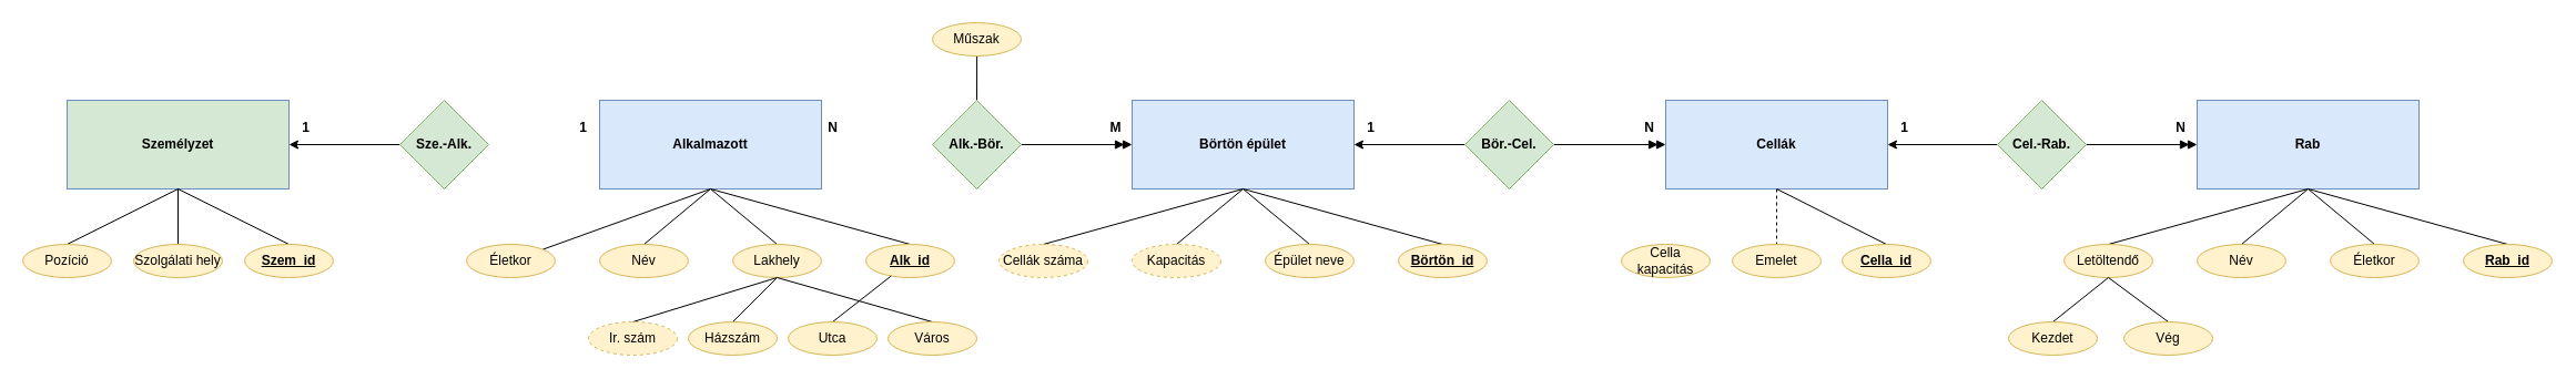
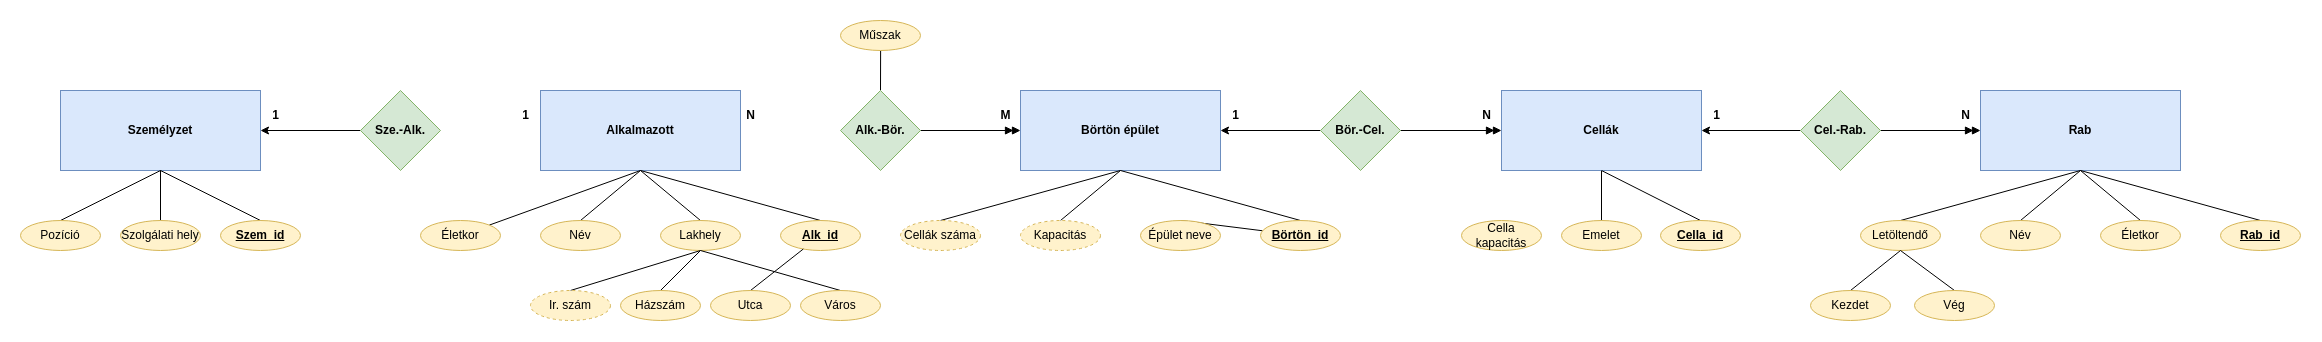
- <mxCell id="61" value="&lt;b&gt;Személyzet&lt;/b&gt;" style="rounded=0;whiteSpace=wrap;html=1;fillColor=#d5e8d4;strokeColor=#6c8ebf;" vertex="1" parent="1"><mxGeometry x="60" y="90" width="200" height="80" as="geometry" /></mxCell>
+ <mxCell id="61" value="&lt;b&gt;Személyzet&lt;/b&gt;" style="rounded=0;whiteSpace=wrap;html=1;fillColor=#dae8fc;strokeColor=#6c8ebf;" vertex="1" parent="1"><mxGeometry x="60" y="90" width="200" height="80" as="geometry" /></mxCell>
- <mxCell id="34" style="edgeStyle=none;rounded=0;orthogonalLoop=1;jettySize=auto;html=1;exitX=0.5;exitY=0;exitDx=0;exitDy=0;entryX=0.5;entryY=1;entryDx=0;entryDy=0;strokeColor=default;endArrow=none;endFill=0;" edge="1" parent="1" source="35" target="19"><mxGeometry relative="1" as="geometry" /></mxCell>
+ <mxCell id="34" style="edgeStyle=none;rounded=0;orthogonalLoop=1;jettySize=auto;html=1;exitX=0.5;exitY=0;exitDx=0;exitDy=0;strokeColor=default;endArrow=none;endFill=0;" edge="1" parent="1" source="35" target="39"><mxGeometry relative="1" as="geometry" /></mxCell>
- <mxCell id="25" style="edgeStyle=none;rounded=0;orthogonalLoop=1;jettySize=auto;html=1;exitX=0.5;exitY=1;exitDx=0;exitDy=0;entryX=0.5;entryY=0;entryDx=0;entryDy=0;strokeColor=default;endArrow=none;endFill=0;dashed=1;" edge="1" parent="1" source="26" target="70"><mxGeometry relative="1" as="geometry" /></mxCell>
+ <mxCell id="25" style="edgeStyle=none;rounded=0;orthogonalLoop=1;jettySize=auto;html=1;exitX=0.5;exitY=1;exitDx=0;exitDy=0;entryX=0.5;entryY=0;entryDx=0;entryDy=0;strokeColor=default;endArrow=none;endFill=0;" edge="1" parent="1" source="26" target="70"><mxGeometry relative="1" as="geometry" /></mxCell>
